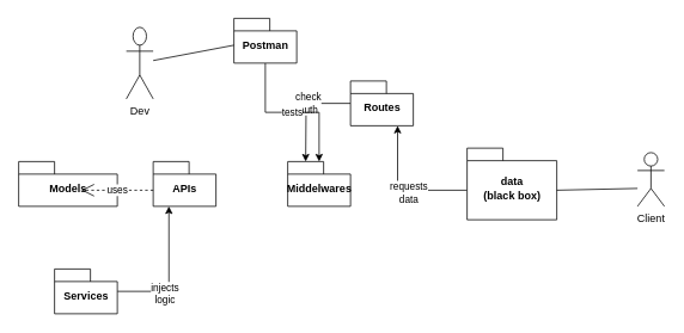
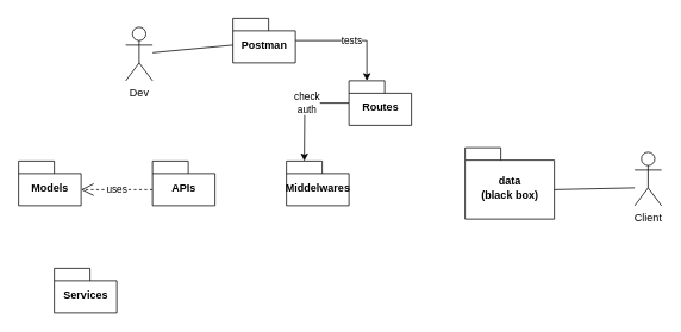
- <mxCell id="19" value="Dev" style="shape=umlActor;verticalLabelPosition=bottom;verticalAlign=top;html=1;" vertex="1" parent="1"><mxGeometry x="140" y="30" width="30" height="80" as="geometry" /></mxCell>
+ <mxCell id="19" value="Dev" style="shape=umlActor;verticalLabelPosition=bottom;verticalAlign=top;html=1;" vertex="1" parent="1"><mxGeometry x="140" y="30" width="30" height="60" as="geometry" /></mxCell>
- <mxCell id="14" value="tests" style="edgeStyle=orthogonalEdgeStyle;rounded=0;orthogonalLoop=1;jettySize=auto;html=1;" edge="1" parent="1" source="15" target="7"><mxGeometry relative="1" as="geometry" /></mxCell>
+ <mxCell id="14" value="tests" style="edgeStyle=orthogonalEdgeStyle;rounded=0;orthogonalLoop=1;jettySize=auto;html=1;entryX=0;entryY=0;entryDx=20;entryDy=0;entryPerimeter=0;" edge="1" parent="1" source="15" target="5"><mxGeometry relative="1" as="geometry" /></mxCell>
- <mxCell id="6" value="Models" style="shape=folder;fontStyle=1;spacingTop=10;tabWidth=40;tabHeight=14;tabPosition=left;html=1;" vertex="1" parent="1"><mxGeometry x="20" y="180" width="110" height="50" as="geometry" /></mxCell>
+ <mxCell id="6" value="Models" style="shape=folder;fontStyle=1;spacingTop=10;tabWidth=40;tabHeight=14;tabPosition=left;html=1;" vertex="1" parent="1"><mxGeometry x="20" y="180" width="70" height="50" as="geometry" /></mxCell>
- <mxCell id="11" style="edgeStyle=orthogonalEdgeStyle;rounded=0;orthogonalLoop=1;jettySize=auto;html=1;exitX=0;exitY=0;exitDx=0;exitDy=47;exitPerimeter=0;entryX=0.75;entryY=1;entryDx=0;entryDy=0;entryPerimeter=0;" edge="1" parent="1" source="13" target="5"><mxGeometry relative="1" as="geometry" /></mxCell>
- <mxCell id="12" value="requests&lt;br&gt;data" style="edgeLabel;html=1;align=center;verticalAlign=middle;resizable=0;points=[];" vertex="1" connectable="0" parent="11"><mxGeometry x="-0.119" y="2" relative="1" as="geometry"><mxPoint as="offset" /></mxGeometry></mxCell>
- <mxCell id="8" style="edgeStyle=orthogonalEdgeStyle;rounded=0;orthogonalLoop=1;jettySize=auto;html=1;entryX=0.25;entryY=1;entryDx=0;entryDy=0;entryPerimeter=0;" edge="1" parent="1" source="10" target="2"><mxGeometry relative="1" as="geometry" /></mxCell>
- <mxCell id="9" value="injects&lt;br&gt;logic" style="edgeLabel;html=1;align=center;verticalAlign=middle;resizable=0;points=[];" vertex="1" connectable="0" parent="8"><mxGeometry x="-0.314" y="-2" relative="1" as="geometry"><mxPoint as="offset" /></mxGeometry></mxCell>
